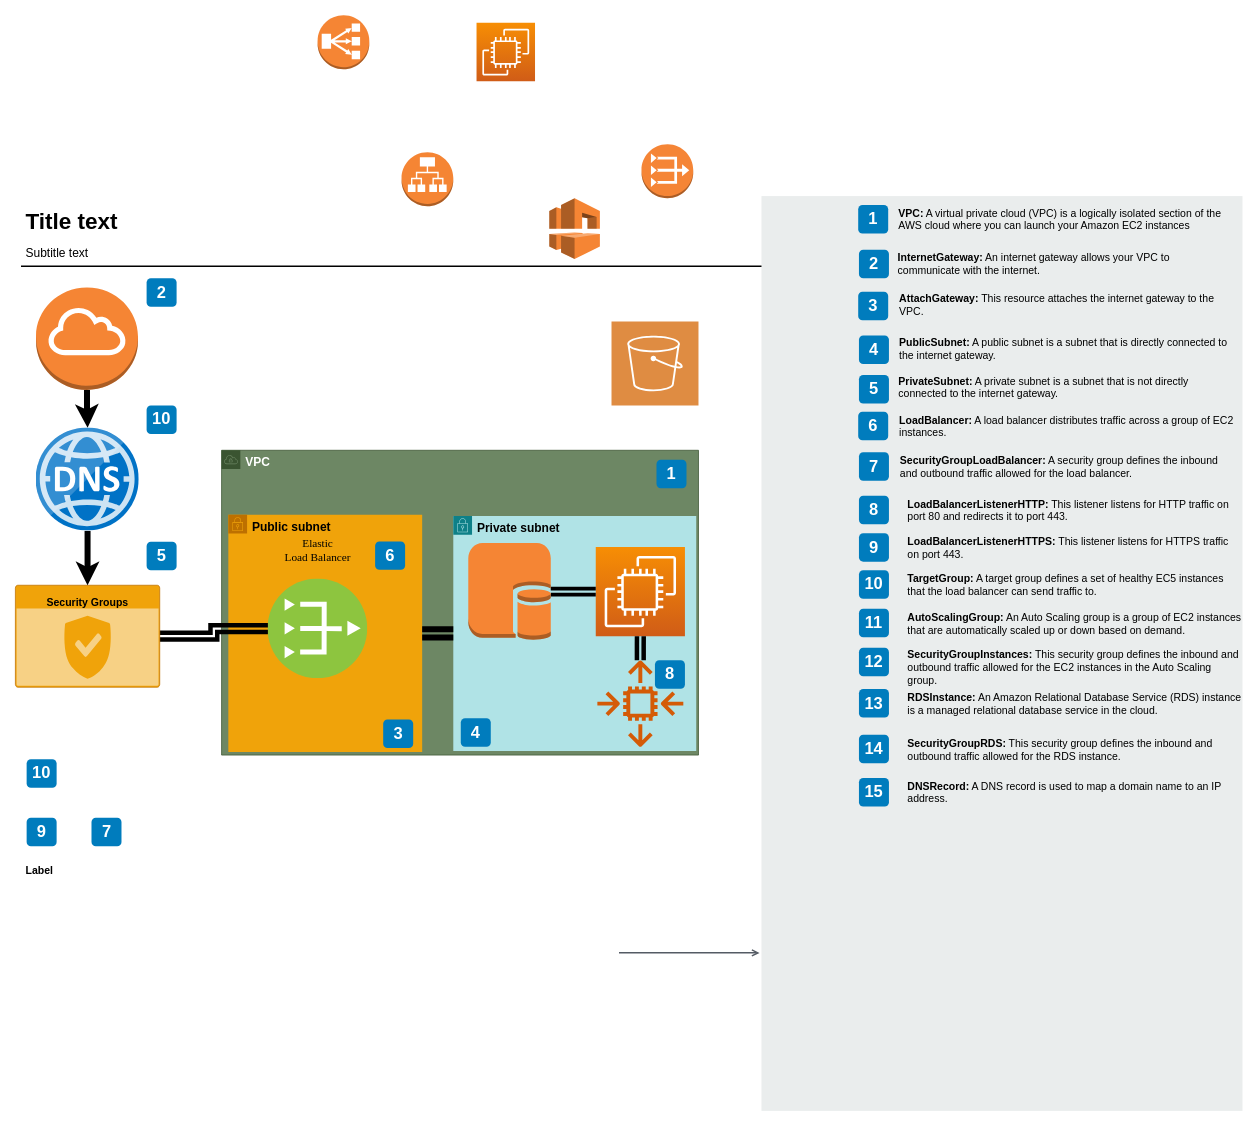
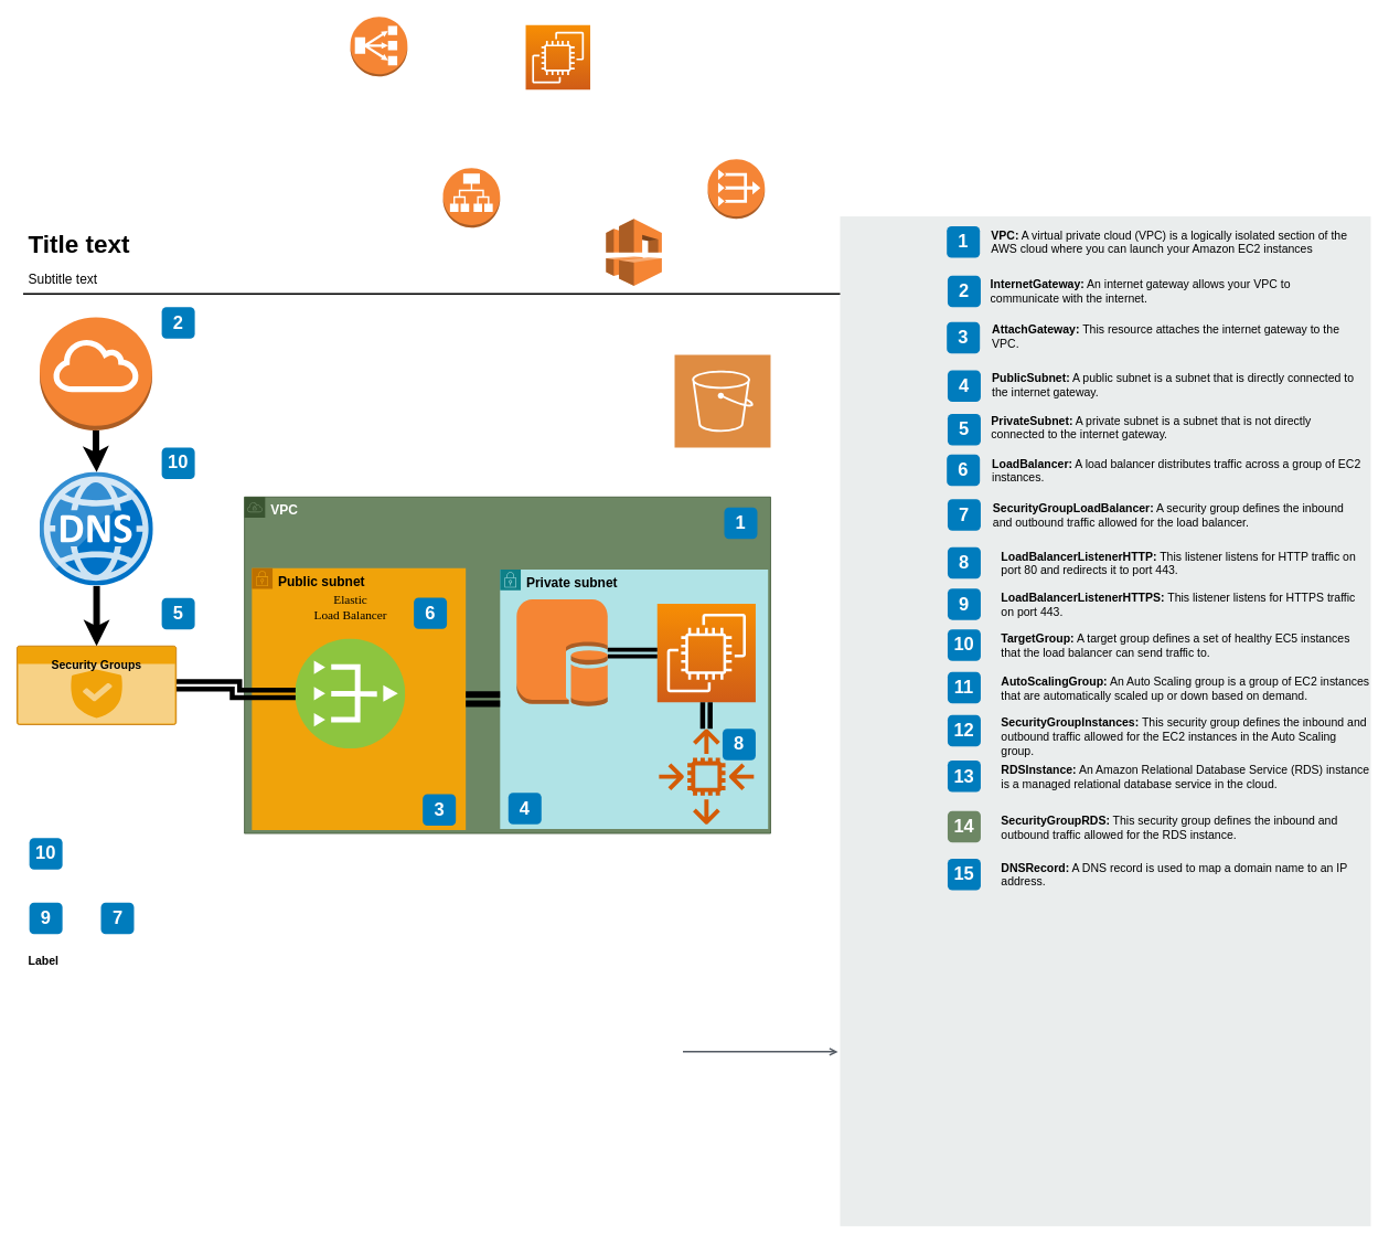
- <mxCell id="65" value="&lt;p style=&quot;font-size: 14px;&quot;&gt;&lt;font size=&quot;1&quot;&gt;&lt;b style=&quot;font-size: 14px;&quot;&gt;Security Groups&lt;/b&gt;&lt;/font&gt;&lt;/p&gt;" style="html=1;whiteSpace=wrap;strokeColor=#BD7000;fillColor=#f0a30a;labelPosition=center;verticalLabelPosition=middle;verticalAlign=top;align=center;fontSize=12;outlineConnect=0;spacingTop=-6;fontColor=#000000;sketch=0;shape=mxgraph.sitemap.security;" vertex="1" parent="1"><mxGeometry x="20" y="780" width="192.5" height="136" as="geometry" /></mxCell>
+ <mxCell id="65" value="&lt;p style=&quot;font-size: 14px;&quot;&gt;&lt;font size=&quot;1&quot;&gt;&lt;b style=&quot;font-size: 14px;&quot;&gt;Security Groups&lt;/b&gt;&lt;/font&gt;&lt;/p&gt;" style="html=1;whiteSpace=wrap;strokeColor=#BD7000;fillColor=#f0a30a;labelPosition=center;verticalLabelPosition=middle;verticalAlign=top;align=center;fontSize=12;outlineConnect=0;spacingTop=-6;fontColor=#000000;sketch=0;shape=mxgraph.sitemap.security;" vertex="1" parent="1"><mxGeometry x="20" y="780" width="192.5" height="95" as="geometry" /></mxCell>
- <mxCell id="35" value="14" style="rounded=1;whiteSpace=wrap;html=1;fillColor=#007CBD;strokeColor=none;fontColor=#FFFFFF;fontStyle=1;fontSize=22;labelBackgroundColor=none;" vertex="1" parent="1"><mxGeometry x="1145" y="979.5" width="40" height="38" as="geometry" /></mxCell>
+ <mxCell id="35" value="14" style="rounded=1;whiteSpace=wrap;html=1;fillColor=#6d8764;strokeColor=none;fontColor=#FFFFFF;fontStyle=1;fontSize=22;labelBackgroundColor=none;" vertex="1" parent="1"><mxGeometry x="1145" y="979.5" width="40" height="38" as="geometry" /></mxCell>
